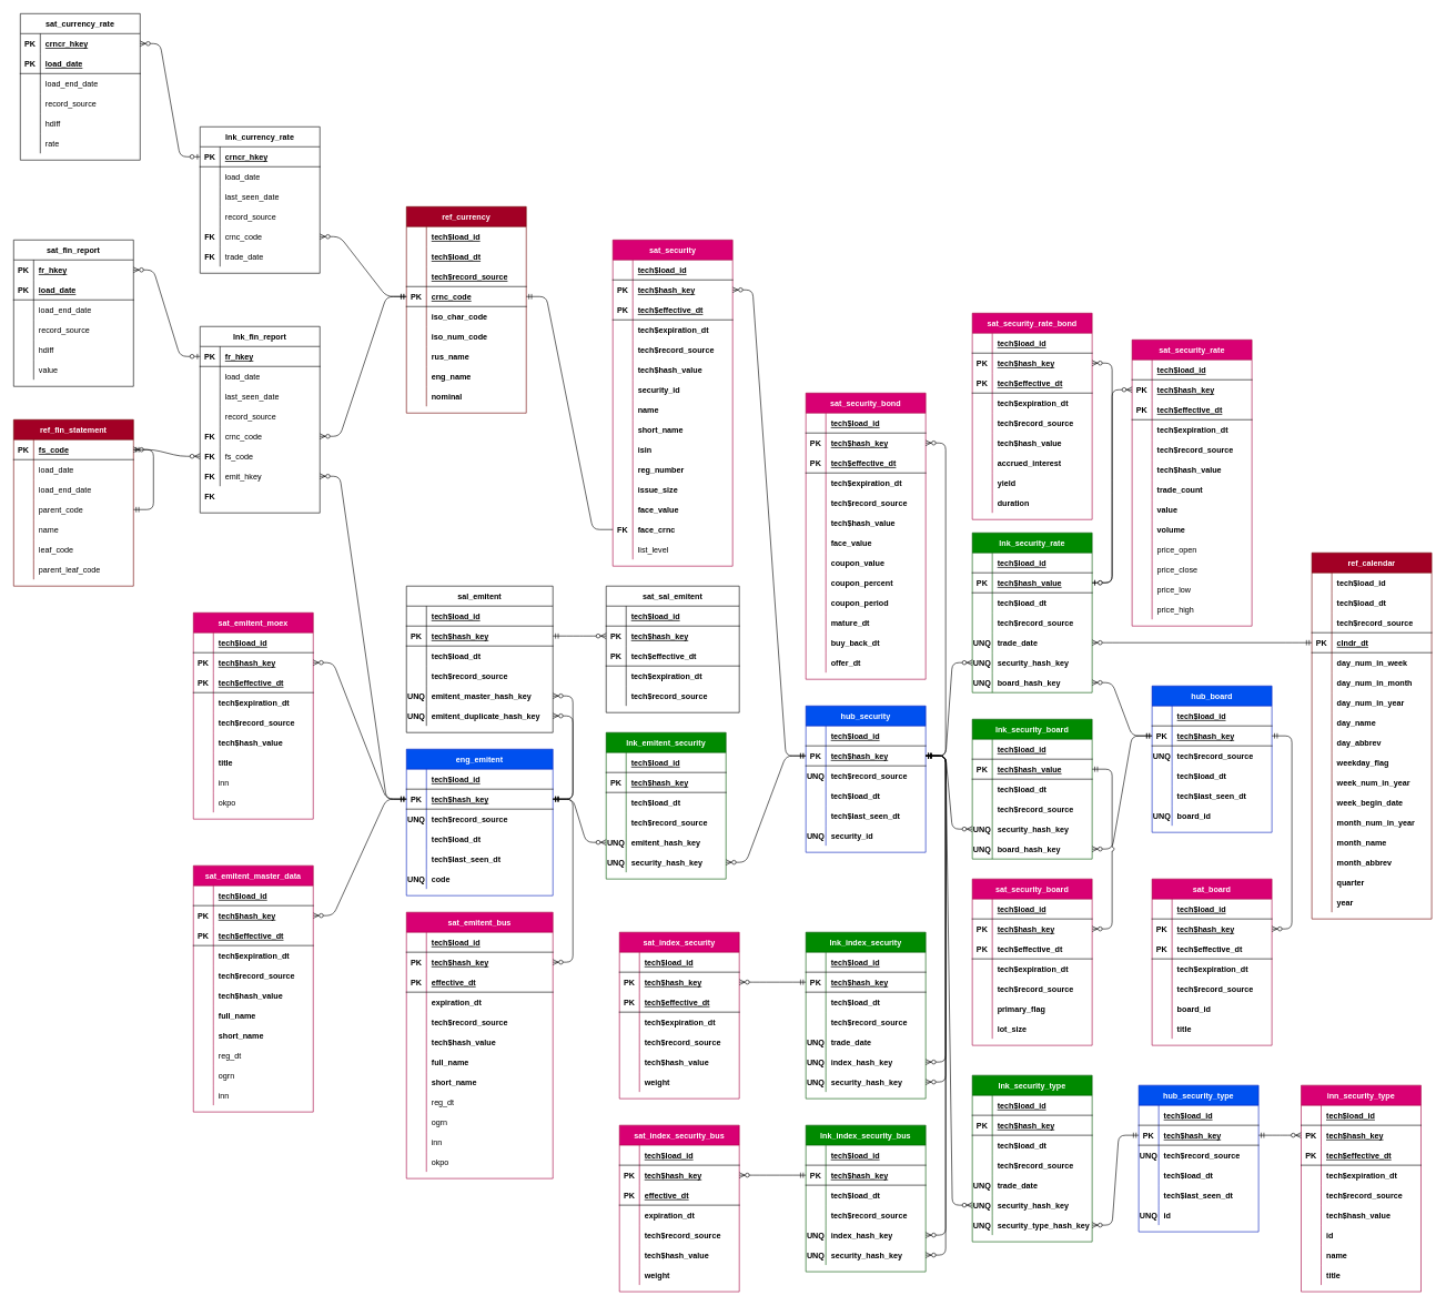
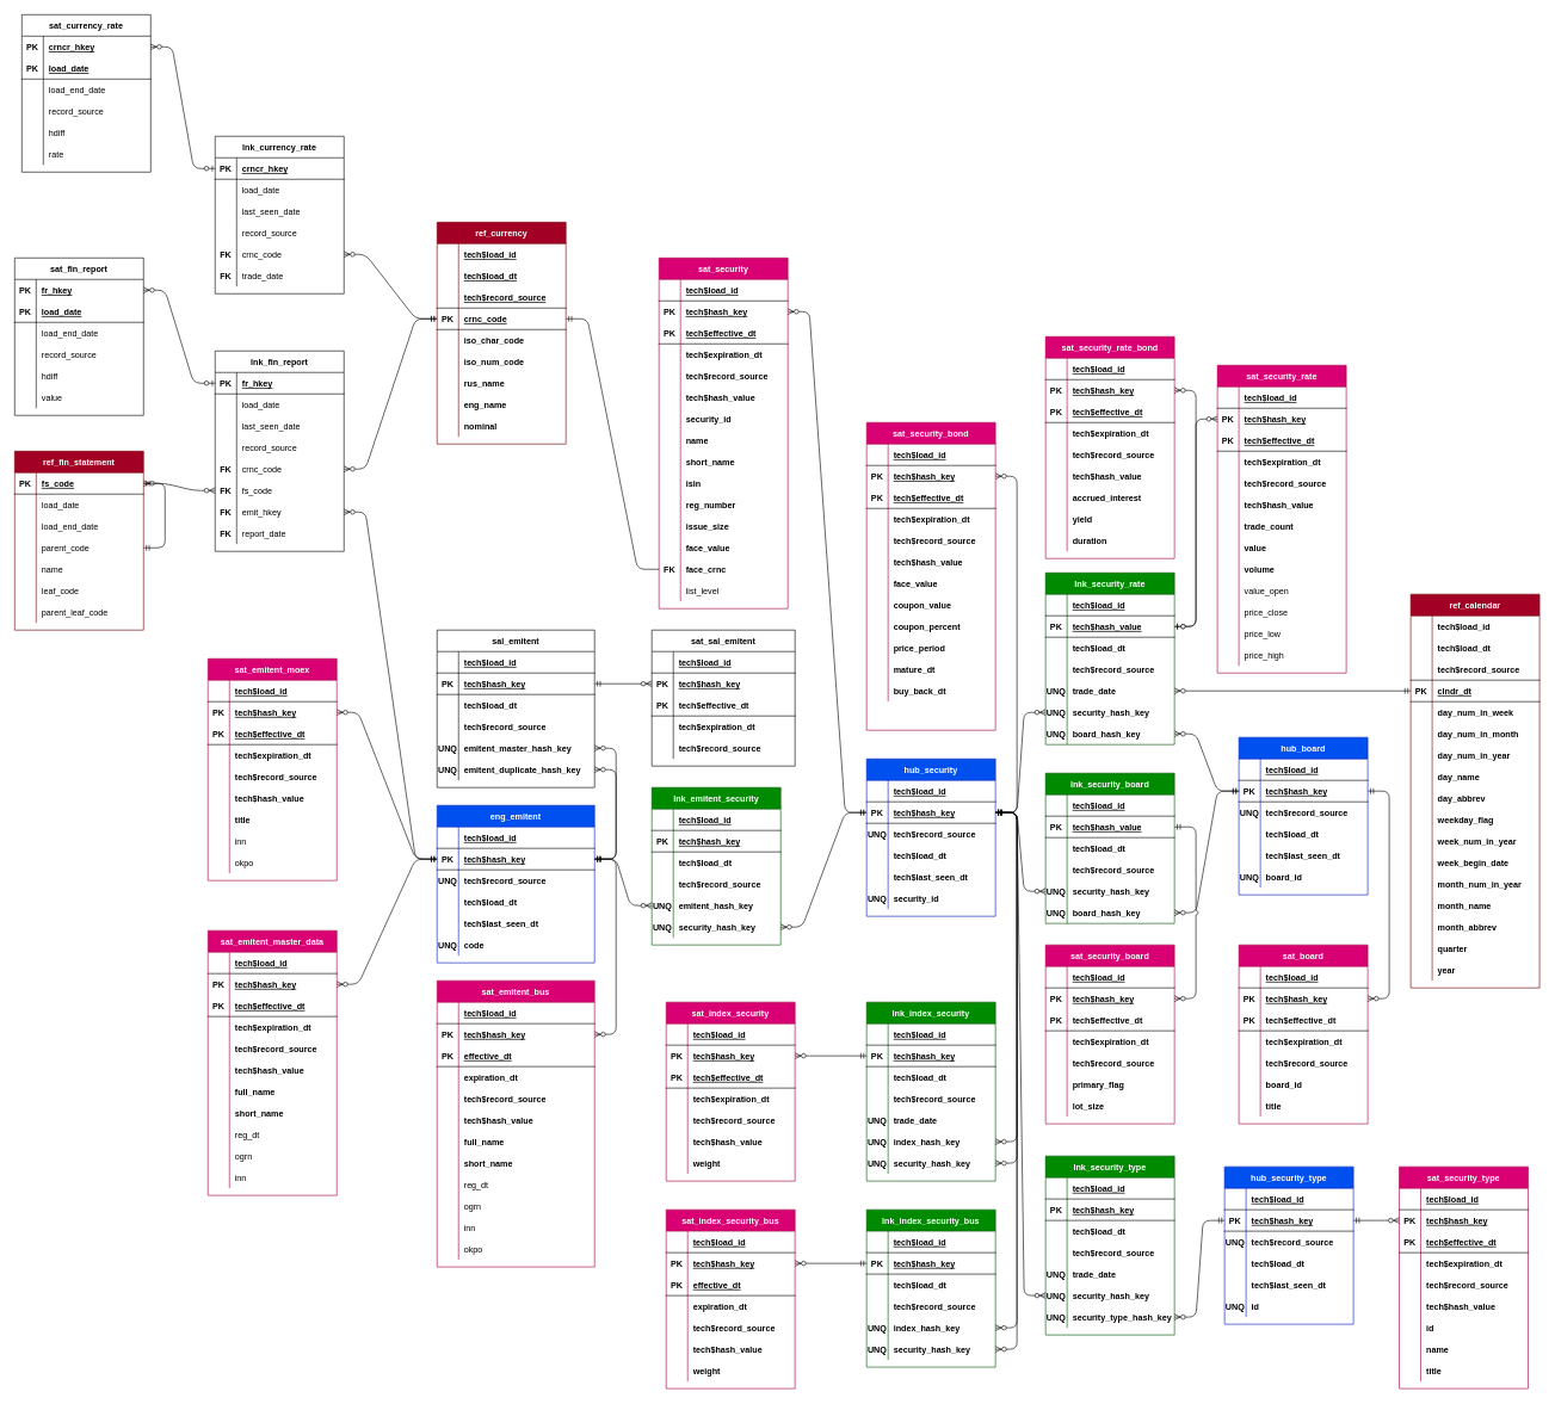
+ <mxCell id="331" value="report_date" style="shape=partialRectangle;connectable=0;fillColor=none;top=0;left=0;bottom=0;right=0;align=left;spacingLeft=6;overflow=hidden;" parent="329" vertex="1"><mxGeometry x="30" width="150" height="30" as="geometry" /></mxCell>
- <mxCell id="203" value="price_open" style="shape=partialRectangle;connectable=0;fillColor=none;top=0;left=0;bottom=0;right=0;align=left;spacingLeft=6;overflow=hidden;" parent="201" vertex="1"><mxGeometry x="30" width="150" height="30" as="geometry" /></mxCell>
+ <mxCell id="203" value="value_open" style="shape=partialRectangle;connectable=0;fillColor=none;top=0;left=0;bottom=0;right=0;align=left;spacingLeft=6;overflow=hidden;" parent="201" vertex="1"><mxGeometry x="30" width="150" height="30" as="geometry" /></mxCell>
- <mxCell id="791" value="coupon_period" style="shape=partialRectangle;connectable=0;fillColor=none;top=0;left=0;bottom=0;right=0;align=left;spacingLeft=6;overflow=hidden;fontStyle=1" parent="789" vertex="1"><mxGeometry x="30" width="150" height="30" as="geometry" /></mxCell>
+ <mxCell id="791" value="price_period" style="shape=partialRectangle;connectable=0;fillColor=none;top=0;left=0;bottom=0;right=0;align=left;spacingLeft=6;overflow=hidden;fontStyle=1" parent="789" vertex="1"><mxGeometry x="30" width="150" height="30" as="geometry" /></mxCell>
- <mxCell id="800" value="offer_dt" style="shape=partialRectangle;connectable=0;fillColor=none;top=0;left=0;bottom=0;right=0;align=left;spacingLeft=6;overflow=hidden;fontStyle=1" parent="798" vertex="1"><mxGeometry x="30" width="150" height="30" as="geometry" /></mxCell>
- <mxCell id="679" value="inn_security_type" style="shape=table;startSize=30;container=1;collapsible=1;childLayout=tableLayout;fixedRows=1;rowLines=0;fontStyle=1;align=center;resizeLast=1;strokeColor=#A50040;fillColor=#d80073;fontColor=#ffffff;" parent="1" vertex="1"><mxGeometry x="1954" y="1630" width="180" height="310" as="geometry" /></mxCell>
+ <mxCell id="679" value="sat_security_type" style="shape=table;startSize=30;container=1;collapsible=1;childLayout=tableLayout;fixedRows=1;rowLines=0;fontStyle=1;align=center;resizeLast=1;strokeColor=#A50040;fillColor=#d80073;fontColor=#ffffff;" parent="1" vertex="1"><mxGeometry x="1954" y="1630" width="180" height="310" as="geometry" /></mxCell>
